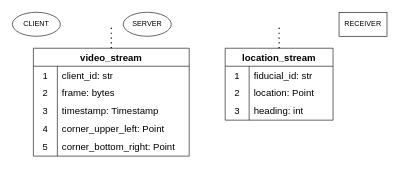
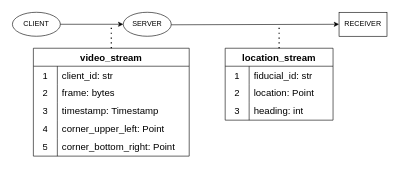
+ <mxCell id="5" value="" style="endArrow=classic;html=1;rounded=0;" parent="1" source="2" target="3" edge="1"><mxGeometry width="50" height="50" relative="1" as="geometry"><mxPoint x="305" y="120" as="sourcePoint" /><mxPoint x="355" y="70" as="targetPoint" /></mxGeometry></mxCell>
+ <mxCell id="6" value="" style="endArrow=classic;html=1;rounded=0;" parent="1" source="3" target="4" edge="1"><mxGeometry width="50" height="50" relative="1" as="geometry"><mxPoint x="305" y="120" as="sourcePoint" /><mxPoint x="355" y="70" as="targetPoint" /></mxGeometry></mxCell>
